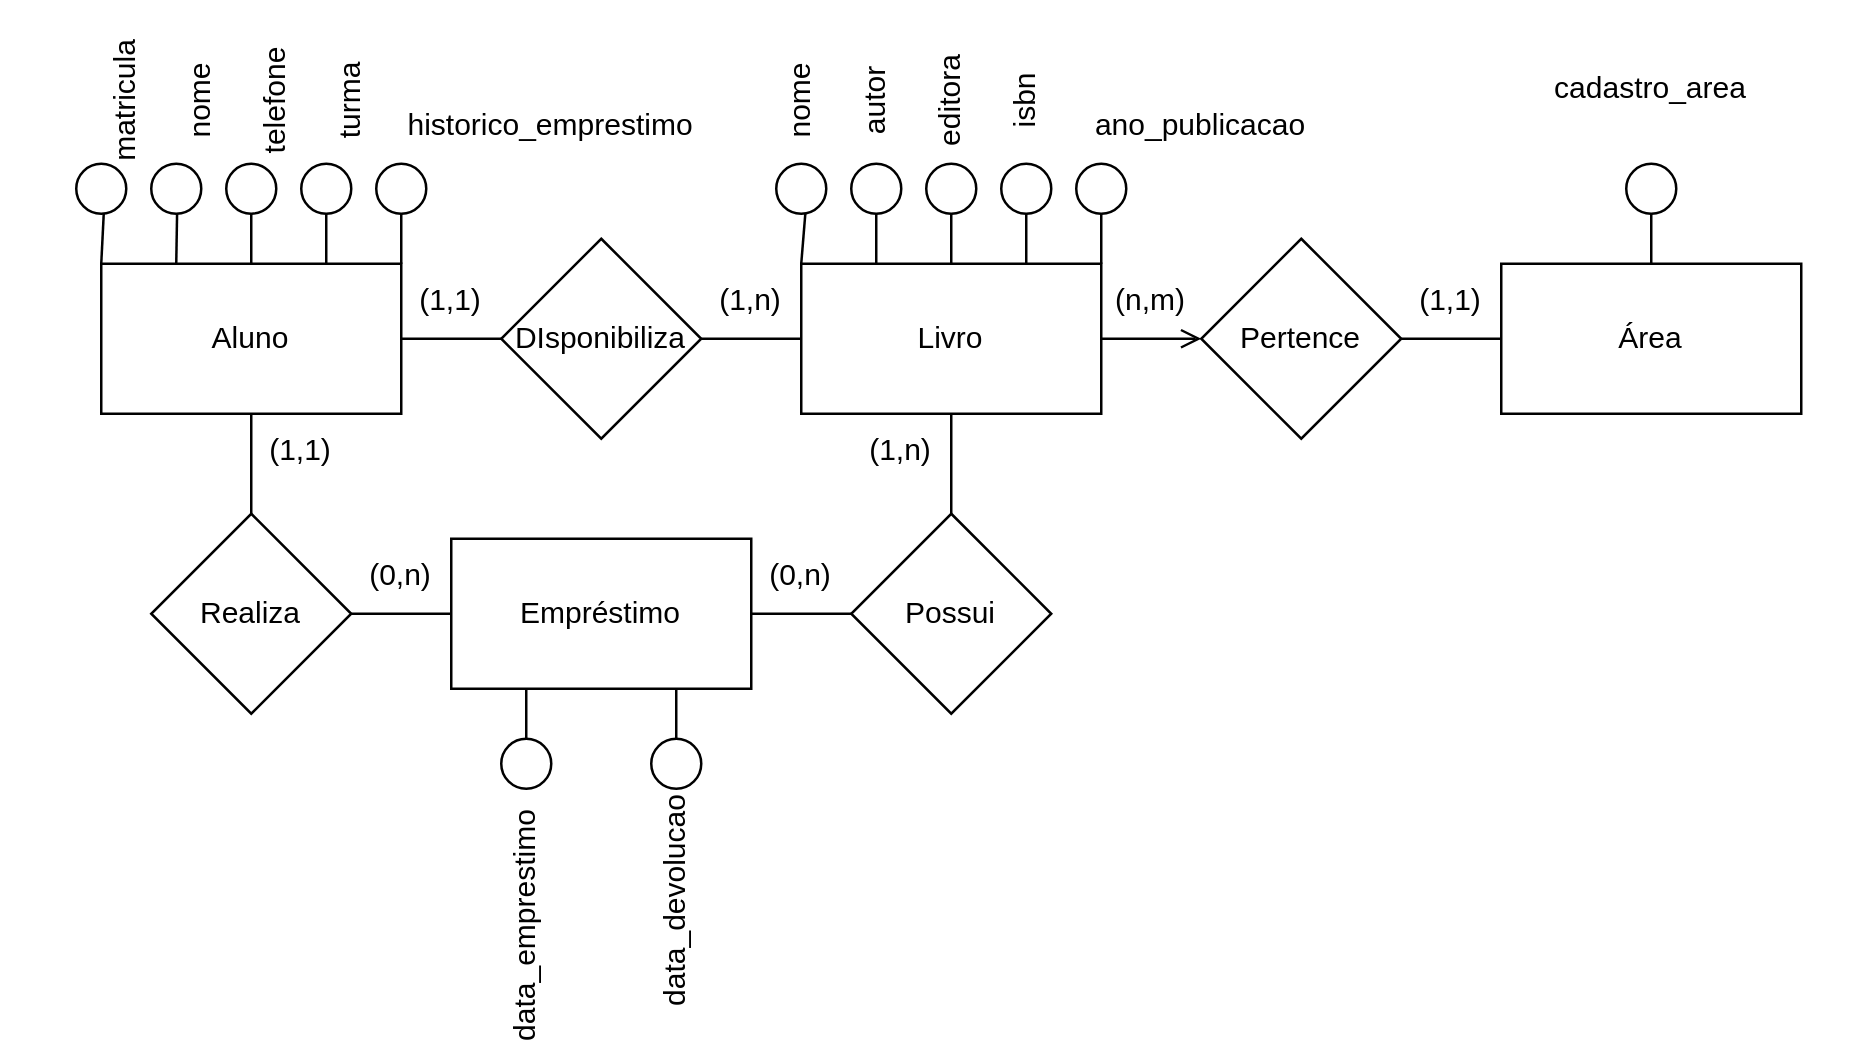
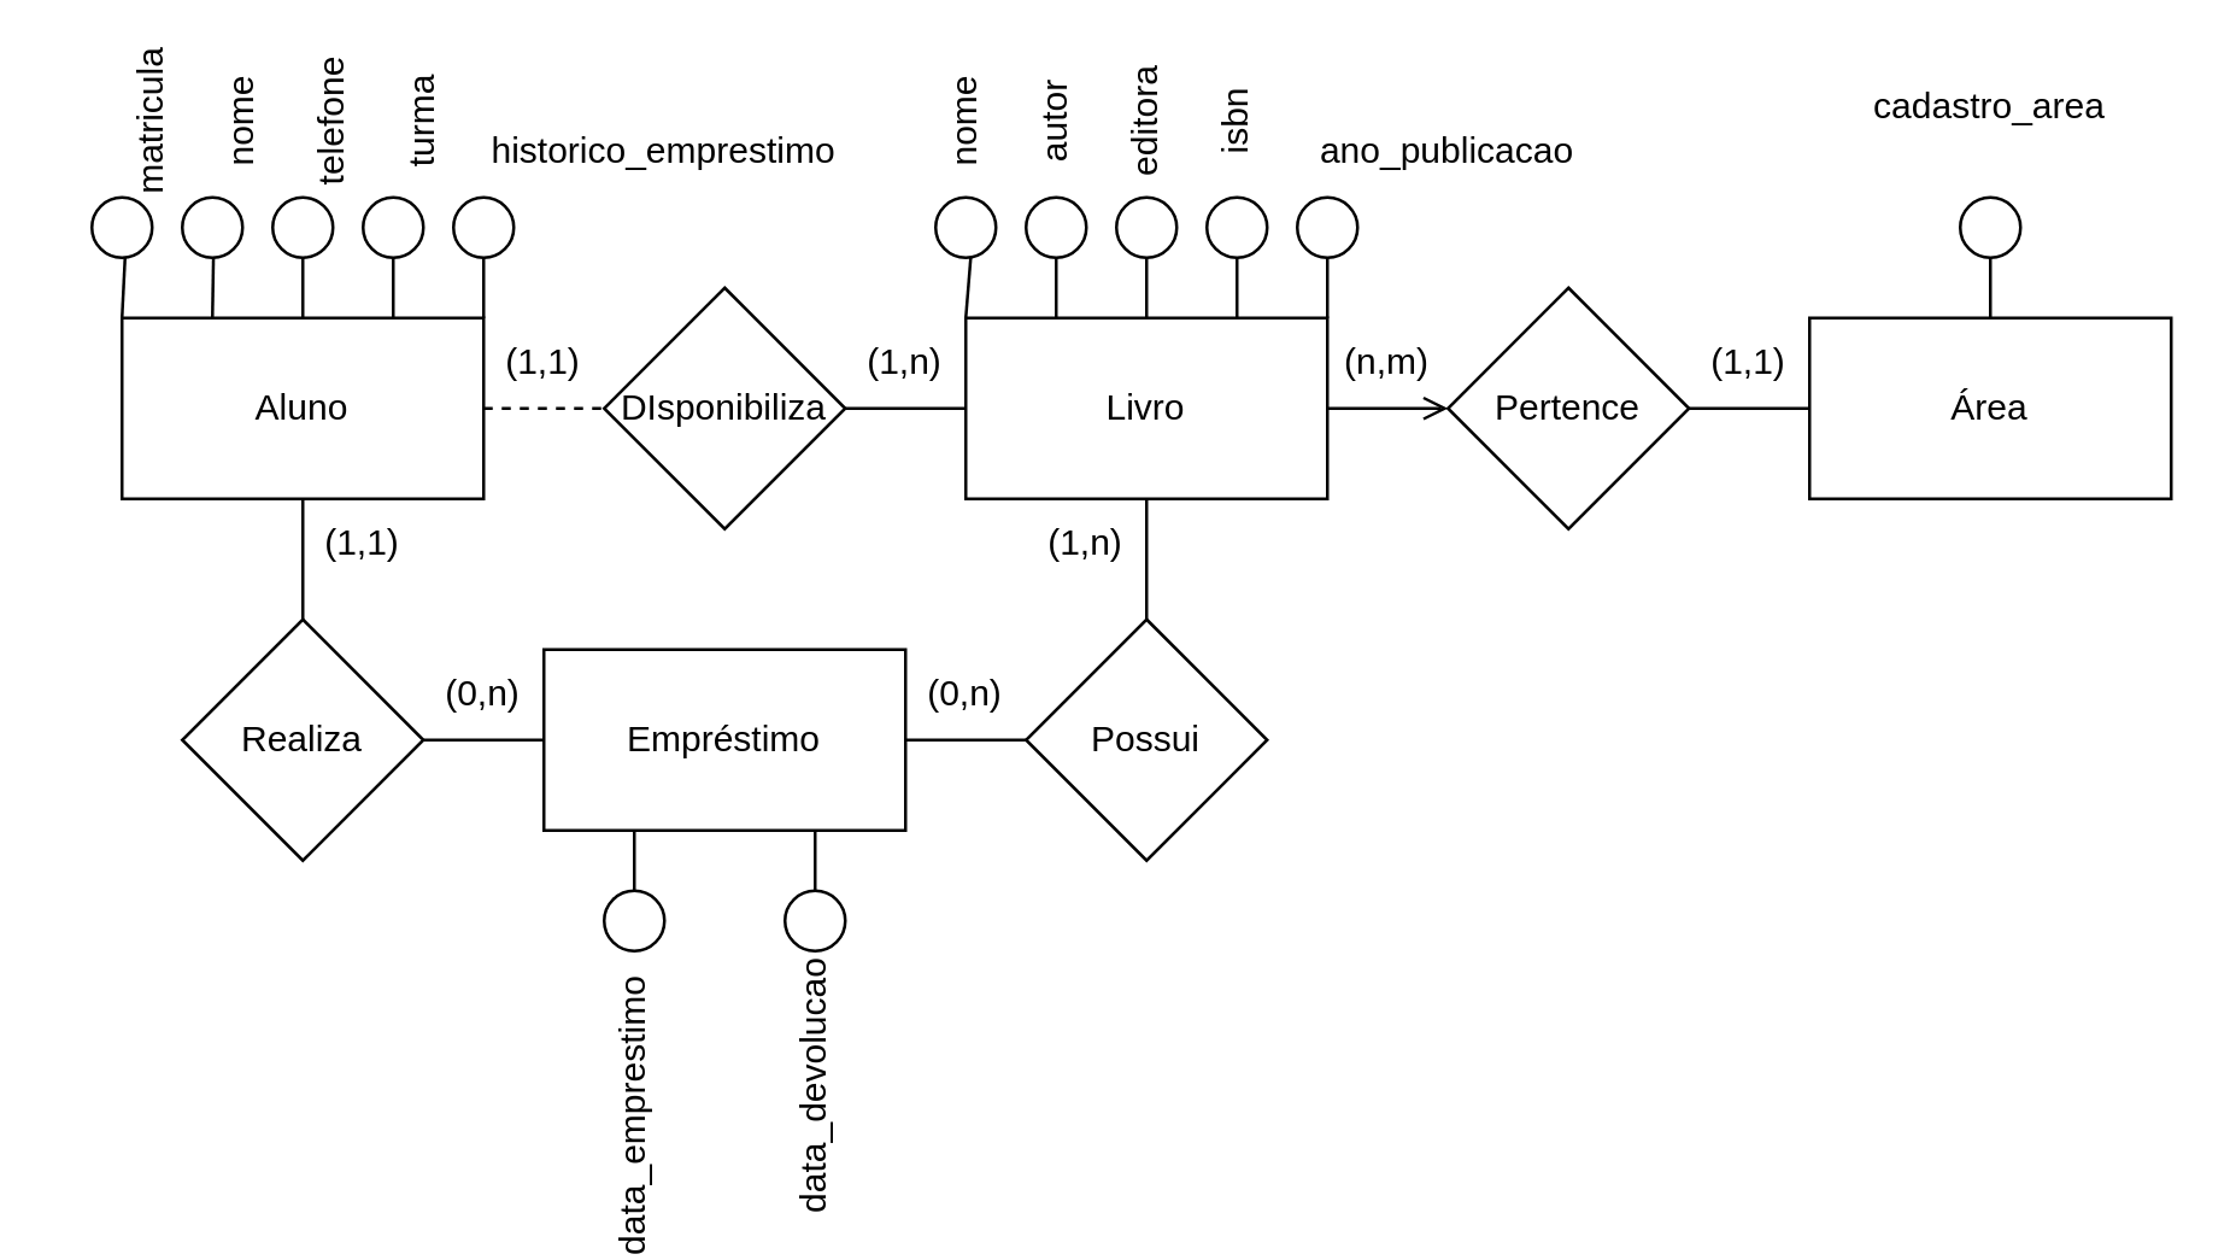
- <mxCell id="10" value="" style="endArrow=none;html=1;rounded=0;exitX=1;exitY=0.5;exitDx=0;exitDy=0;entryX=0;entryY=0.5;entryDx=0;entryDy=0;" parent="1" source="2" target="3" edge="1"><mxGeometry width="50" height="50" relative="1" as="geometry"><mxPoint x="170" y="155" as="sourcePoint" /><mxPoint x="220" y="105" as="targetPoint" /></mxGeometry></mxCell>
+ <mxCell id="10" value="" style="endArrow=none;html=1;rounded=0;exitX=1;exitY=0.5;exitDx=0;exitDy=0;entryX=0;entryY=0.5;entryDx=0;entryDy=0;dashed=1;" parent="1" source="2" target="3" edge="1"><mxGeometry width="50" height="50" relative="1" as="geometry"><mxPoint x="170" y="155" as="sourcePoint" /><mxPoint x="220" y="105" as="targetPoint" /></mxGeometry></mxCell>
